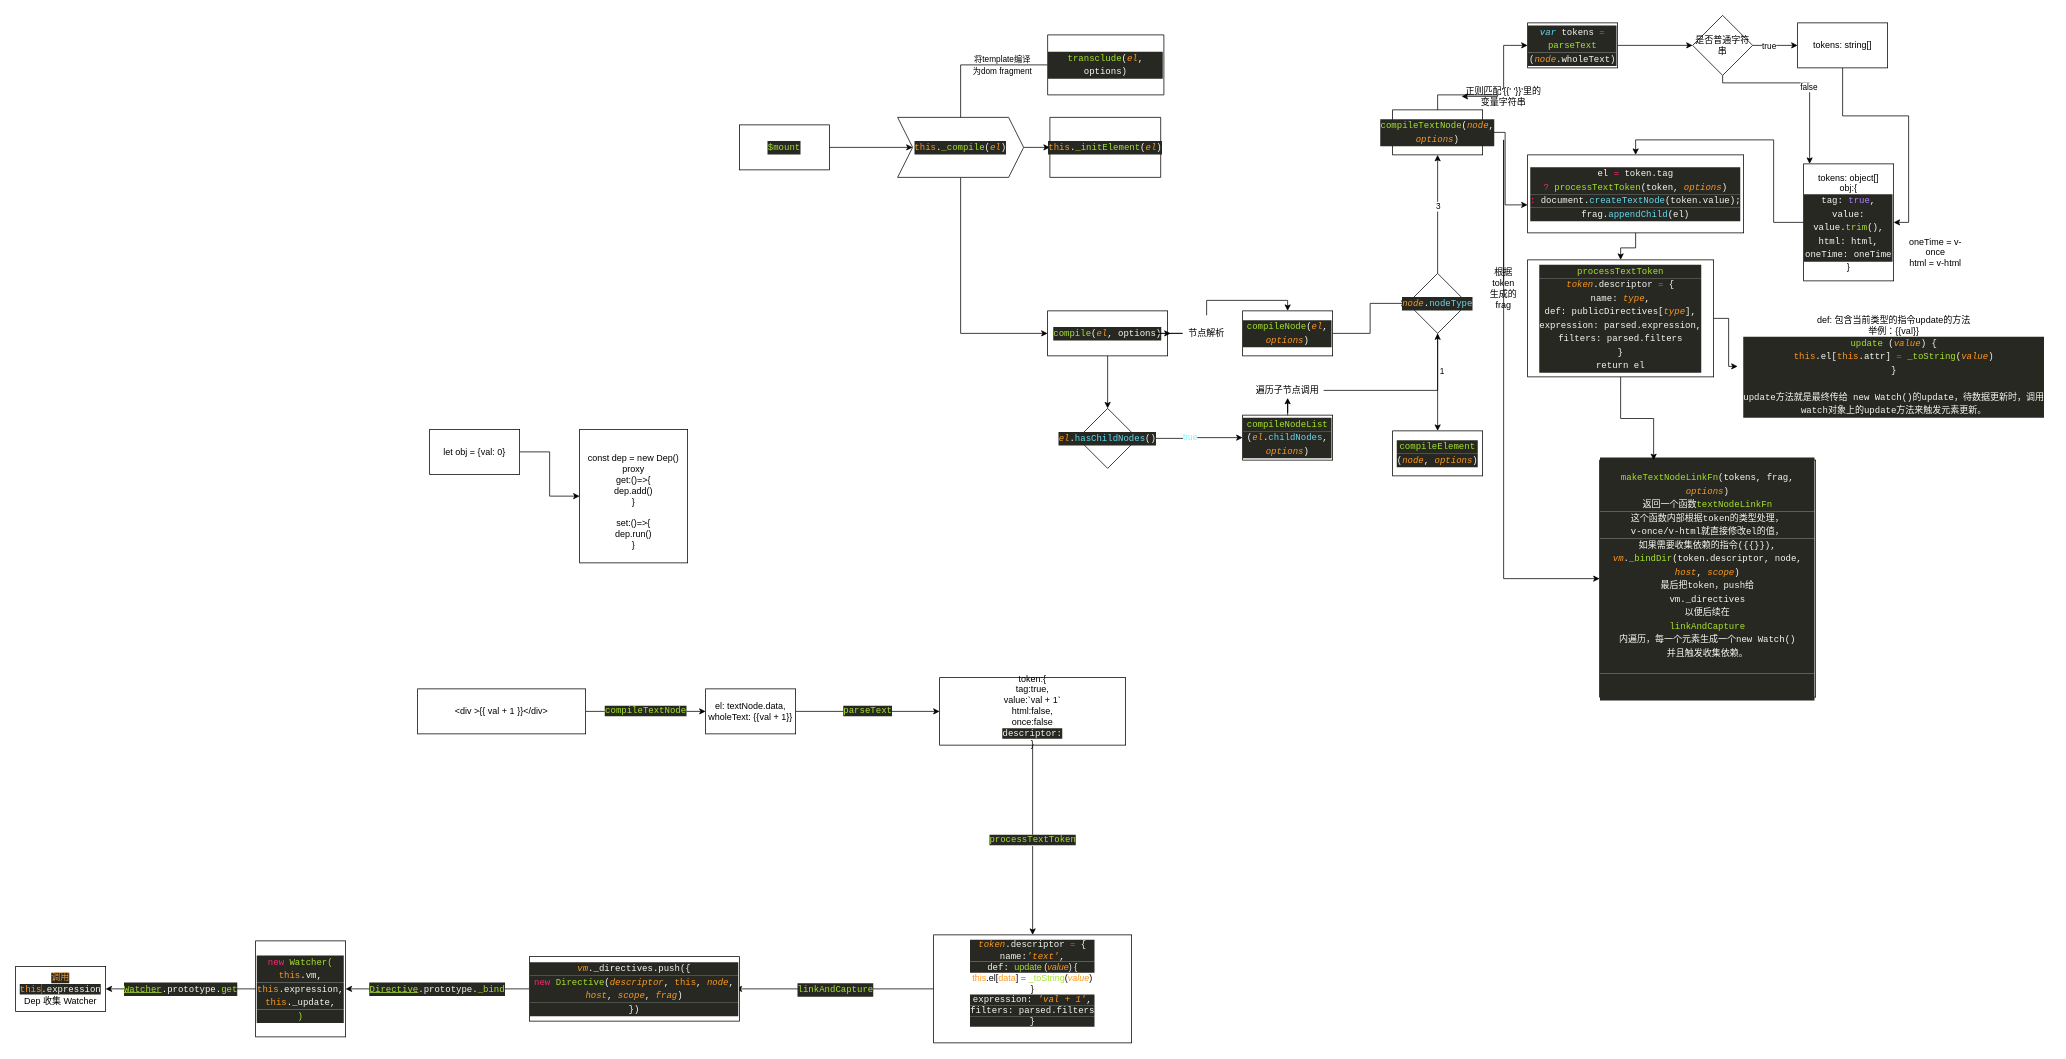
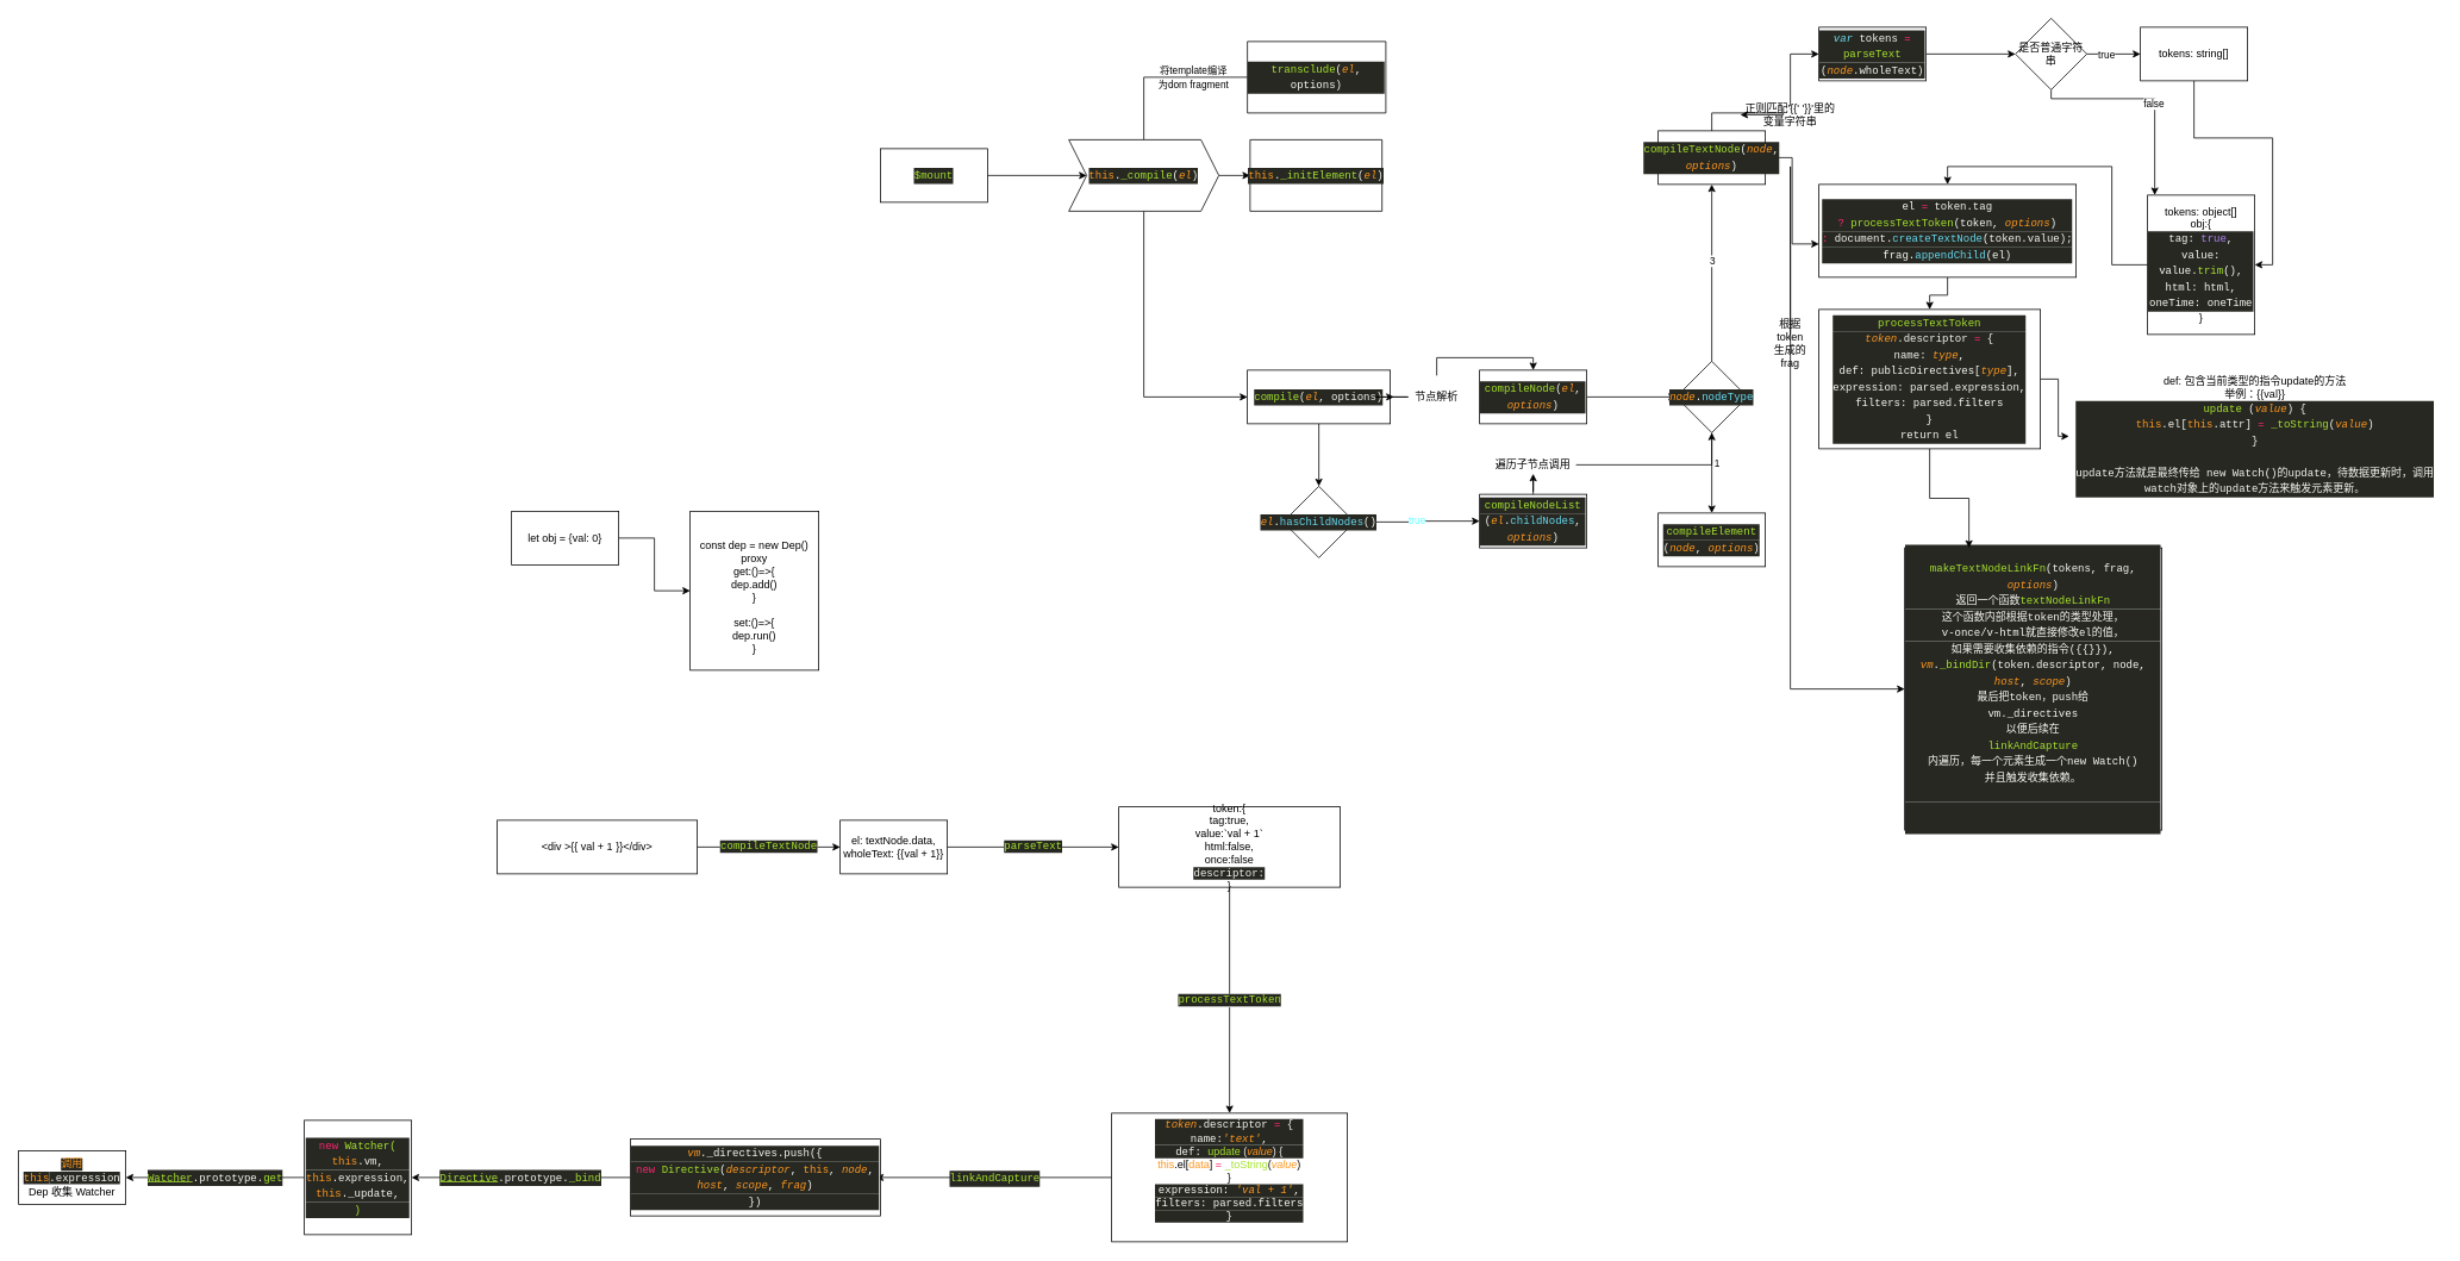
- <mxCell id="50" value="oneTime = v-once&lt;br&gt;html = v-html" style="text;html=1;strokeColor=none;fillColor=none;align=center;verticalAlign=middle;whiteSpace=wrap;rounded=0;" parent="1" vertex="1"><mxGeometry x="2540" y="326" width="80" height="20" as="geometry" /></mxCell>
- <mxCell id="28" value="&lt;div style=&quot;color: rgb(248 , 248 , 242) ; background-color: rgb(39 , 40 , 34) ; font-family: &amp;#34;menlo&amp;#34; , &amp;#34;monaco&amp;#34; , &amp;#34;courier new&amp;#34; , monospace ; line-height: 18px&quot;&gt;&lt;span style=&quot;color: #fd971f ; font-style: italic&quot;&gt;node&lt;/span&gt;.&lt;span style=&quot;color: #66d9ef&quot;&gt;nodeType&lt;/span&gt;&lt;/div&gt;" style="rhombus;whiteSpace=wrap;html=1;" parent="1" vertex="1"><mxGeometry x="1876" y="364" width="80" height="80" as="geometry" /></mxCell>
+ <mxCell id="28" value="&lt;div style=&quot;color: rgb(248 , 248 , 242) ; background-color: rgb(39 , 40 , 34) ; font-family: &amp;#34;menlo&amp;#34; , &amp;#34;monaco&amp;#34; , &amp;#34;courier new&amp;#34; , monospace ; line-height: 18px&quot;&gt;&lt;span style=&quot;color: #fd971f ; font-style: italic&quot;&gt;node&lt;/span&gt;.&lt;span style=&quot;color: #66d9ef&quot;&gt;nodeType&lt;/span&gt;&lt;/div&gt;" style="rhombus;whiteSpace=wrap;html=1;" parent="1" vertex="1"><mxGeometry x="1876" y="404" width="80" height="80" as="geometry" /></mxCell>
